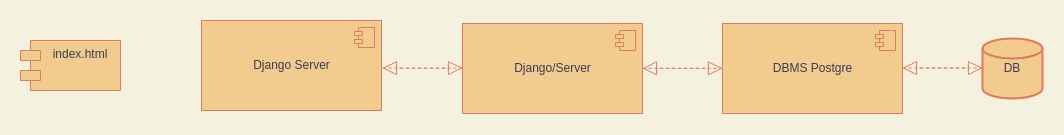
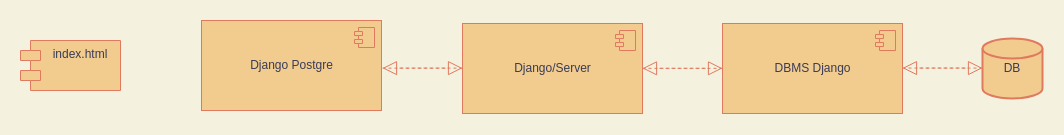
- <mxCell id="3" value="Django Server" style="html=1;dropTarget=0;fillColor=#F2CC8F;strokeColor=#E07A5F;fontColor=#393C56;" vertex="1" parent="1"><mxGeometry x="201" y="20" width="180" height="90" as="geometry" /></mxCell>
+ <mxCell id="3" value="Django Postgre" style="html=1;dropTarget=0;fillColor=#F2CC8F;strokeColor=#E07A5F;fontColor=#393C56;" vertex="1" parent="1"><mxGeometry x="201" y="20" width="180" height="90" as="geometry" /></mxCell>
- <mxCell id="7" value="DBMS Postgre" style="html=1;dropTarget=0;fillColor=#F2CC8F;strokeColor=#E07A5F;fontColor=#393C56;" vertex="1" parent="1"><mxGeometry x="722" y="23" width="180" height="90" as="geometry" /></mxCell>
+ <mxCell id="7" value="DBMS Django" style="html=1;dropTarget=0;fillColor=#F2CC8F;strokeColor=#E07A5F;fontColor=#393C56;" vertex="1" parent="1"><mxGeometry x="722" y="23" width="180" height="90" as="geometry" /></mxCell>
